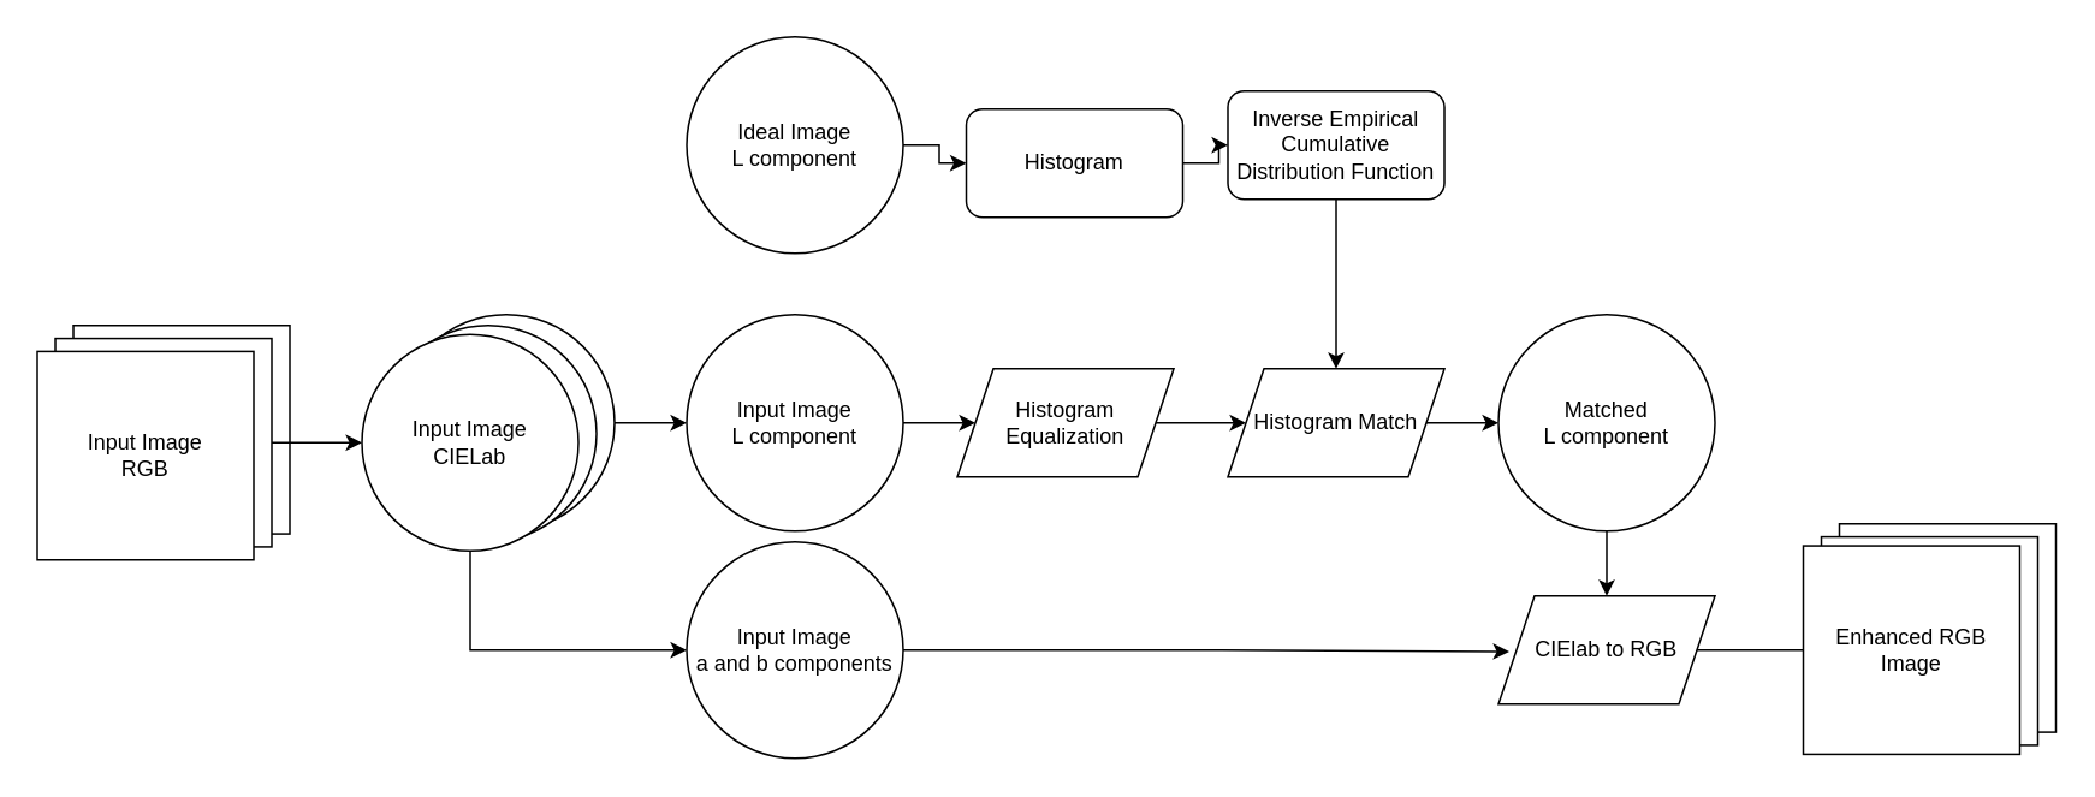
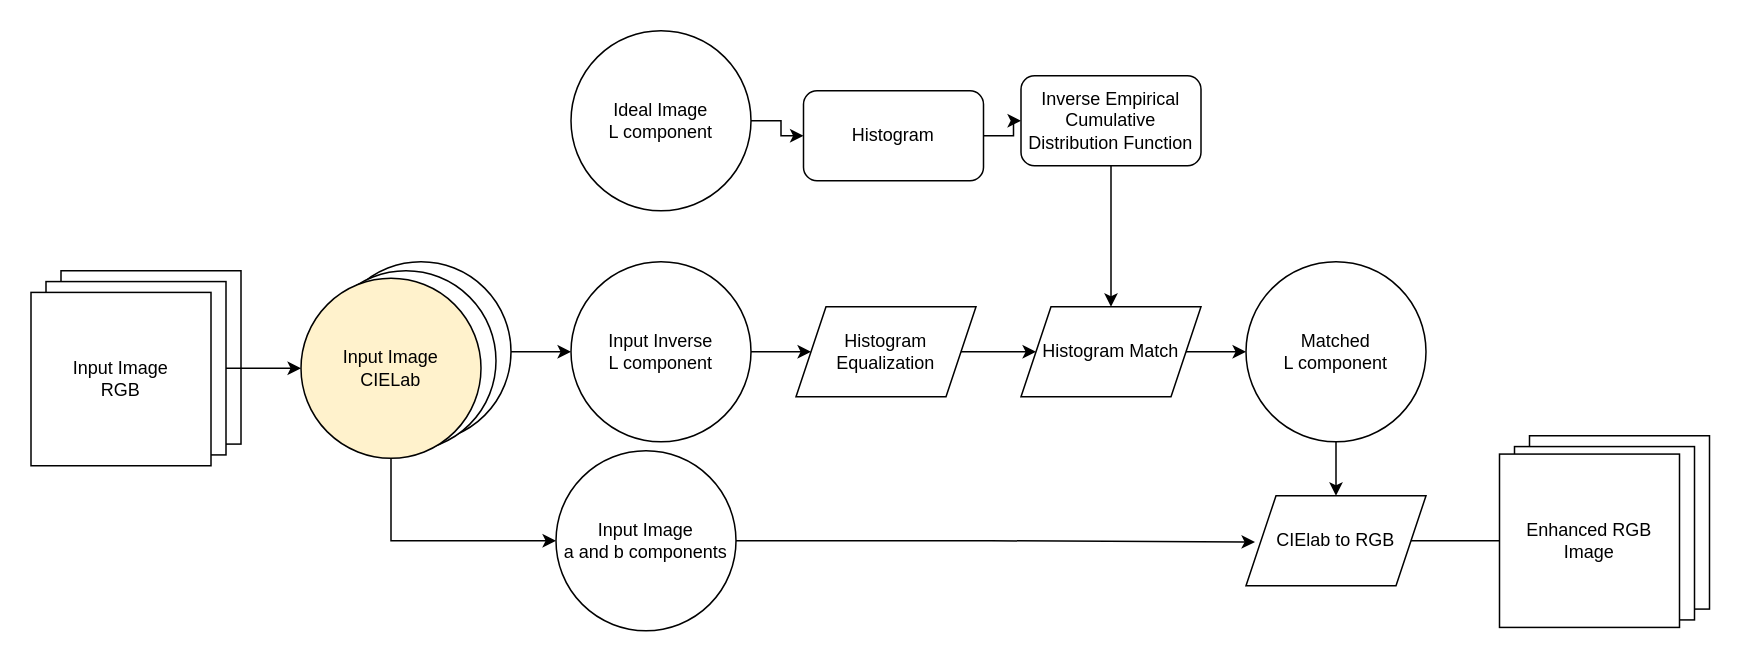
- <mxCell id="7" value="Input Image&lt;br&gt;L component" style="ellipse;whiteSpace=wrap;html=1;aspect=fixed;" parent="1" vertex="1"><mxGeometry x="380" y="174" width="120" height="120" as="geometry" /></mxCell>
+ <mxCell id="7" value="Input Inverse&lt;br&gt;L component" style="ellipse;whiteSpace=wrap;html=1;aspect=fixed;" parent="1" vertex="1"><mxGeometry x="380" y="174" width="120" height="120" as="geometry" /></mxCell>
- <mxCell id="23" value="Input Image&lt;br&gt;CIELab" style="ellipse;whiteSpace=wrap;html=1;aspect=fixed;" parent="20" vertex="1"><mxGeometry y="11" width="120" height="120" as="geometry" /></mxCell>
+ <mxCell id="23" value="Input Image&lt;br&gt;CIELab" style="ellipse;whiteSpace=wrap;html=1;aspect=fixed;fillColor=#fff2cc;" parent="20" vertex="1"><mxGeometry y="11" width="120" height="120" as="geometry" /></mxCell>
- <mxCell id="28" value="Input Image&lt;br&gt;a and b components" style="ellipse;whiteSpace=wrap;html=1;aspect=fixed;" parent="1" vertex="1"><mxGeometry x="380" y="300" width="120" height="120" as="geometry" /></mxCell>
+ <mxCell id="28" value="Input Image&lt;br&gt;a and b components" style="ellipse;whiteSpace=wrap;html=1;aspect=fixed;" parent="1" vertex="1"><mxGeometry x="370" y="300" width="120" height="120" as="geometry" /></mxCell>
